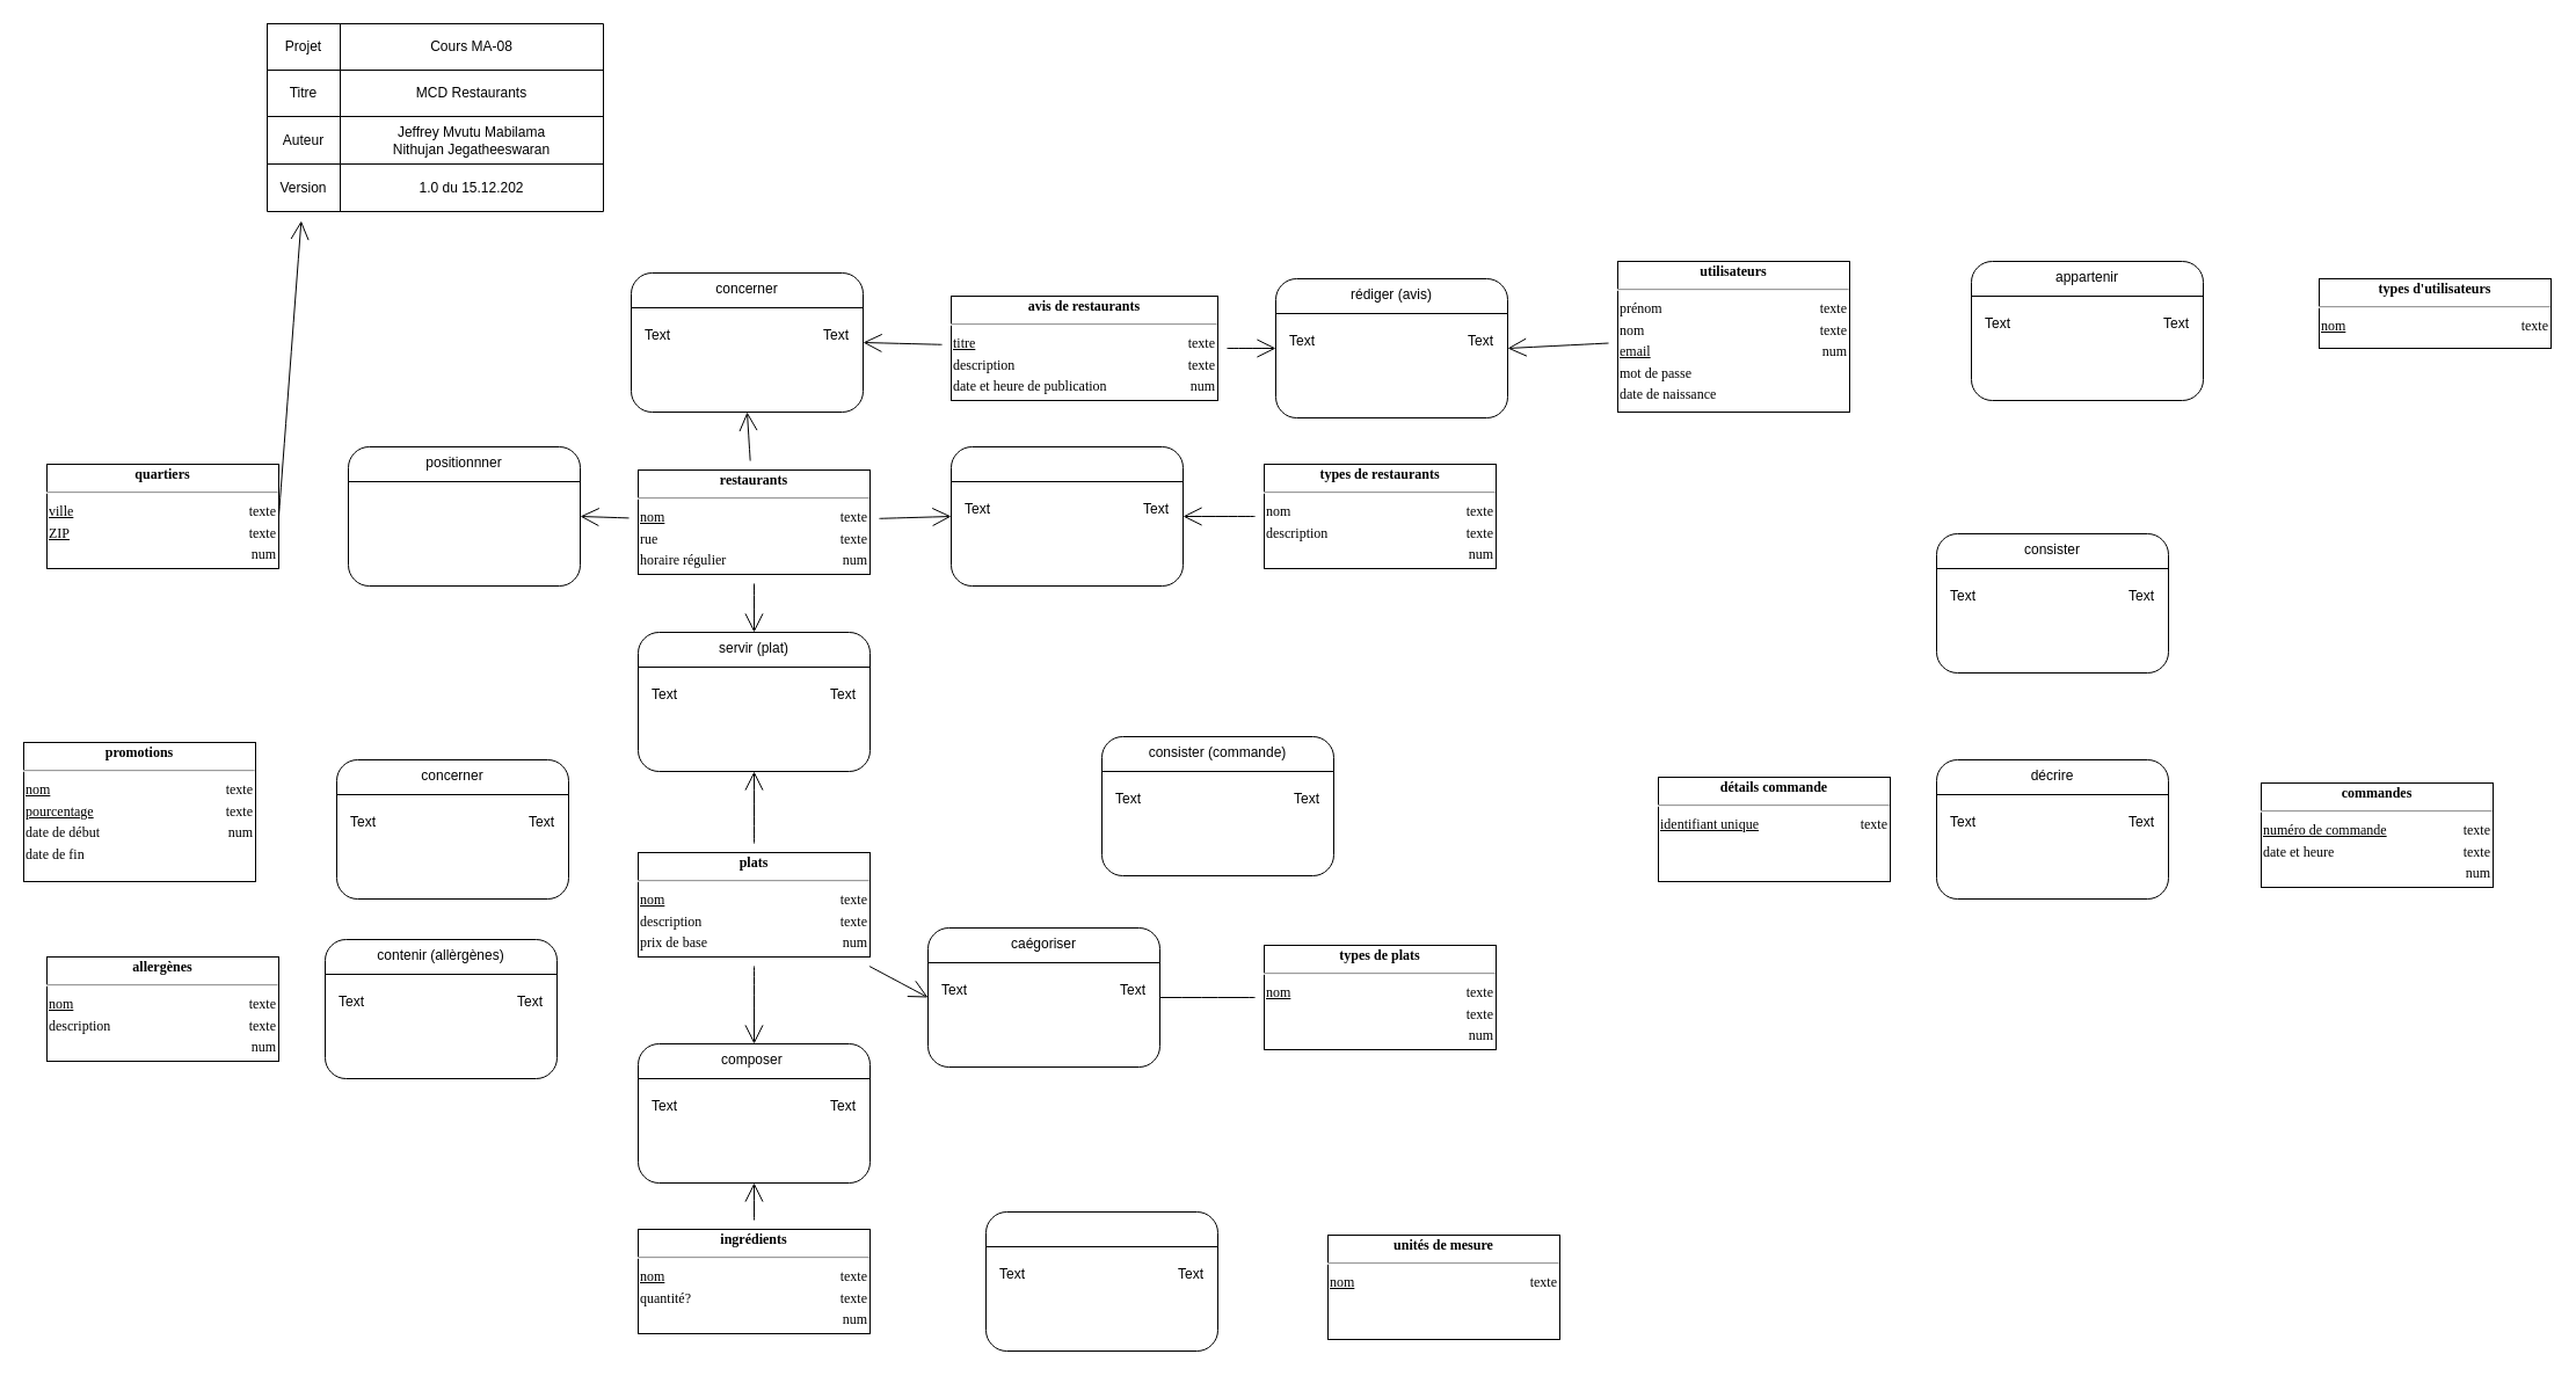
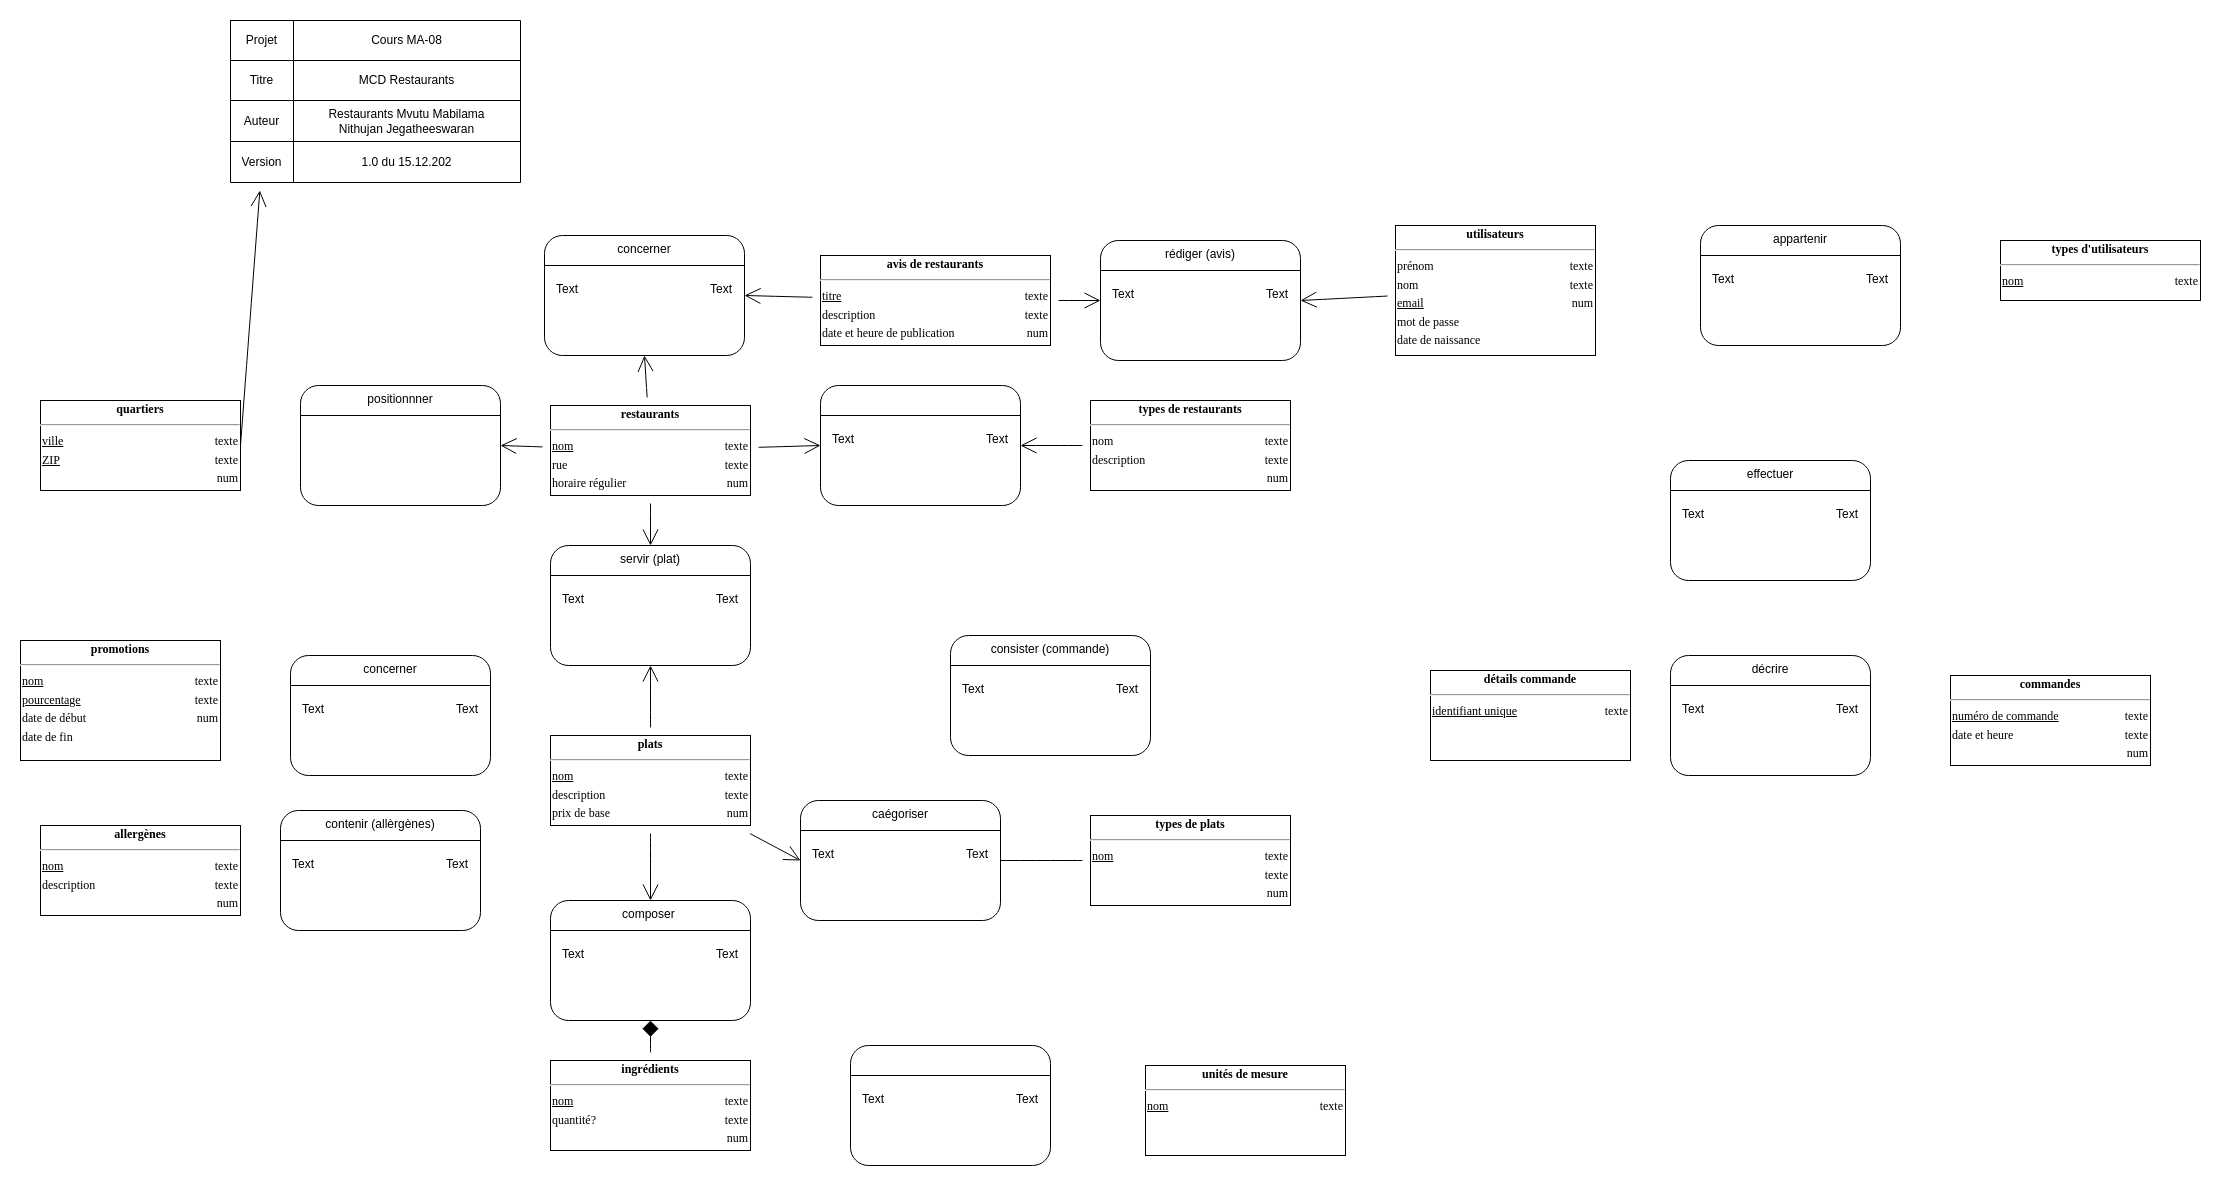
- <mxCell id="11" value="Jeffrey Mvutu Mabilama&lt;br&gt;Nithujan Jegatheeswaran" style="shape=partialRectangle;html=1;whiteSpace=wrap;connectable=0;fillColor=none;top=0;left=0;bottom=0;right=0;overflow=hidden;" parent="9" vertex="1"><mxGeometry x="63" width="227" height="41" as="geometry"><mxRectangle width="227" height="41" as="alternateBounds" /></mxGeometry></mxCell>
+ <mxCell id="11" value="Restaurants Mvutu Mabilama&lt;br&gt;Nithujan Jegatheeswaran" style="shape=partialRectangle;html=1;whiteSpace=wrap;connectable=0;fillColor=none;top=0;left=0;bottom=0;right=0;overflow=hidden;" parent="9" vertex="1"><mxGeometry x="63" width="227" height="41" as="geometry"><mxRectangle width="227" height="41" as="alternateBounds" /></mxGeometry></mxCell>
- <mxCell id="63" value="consister" style="rounded=1;whiteSpace=wrap;html=1;verticalAlign=top;" parent="1" vertex="1"><mxGeometry x="1670" y="460" width="200" height="120" as="geometry" /></mxCell>
+ <mxCell id="63" value="effectuer" style="rounded=1;whiteSpace=wrap;html=1;verticalAlign=top;" parent="1" vertex="1"><mxGeometry x="1670" y="460" width="200" height="120" as="geometry" /></mxCell>
- <mxCell id="20" style="edgeStyle=none;curved=1;rounded=0;orthogonalLoop=1;jettySize=auto;html=1;entryX=0.5;entryY=1;entryDx=0;entryDy=0;endArrow=open;startSize=14;endSize=14;sourcePerimeterSpacing=8;targetPerimeterSpacing=8;" edge="1" parent="1" source="21" target="51"><mxGeometry relative="1" as="geometry" /></mxCell>
+ <mxCell id="20" style="edgeStyle=none;curved=1;rounded=0;orthogonalLoop=1;jettySize=auto;html=1;entryX=0.5;entryY=1;entryDx=0;entryDy=0;endArrow=diamond;startSize=14;endSize=14;sourcePerimeterSpacing=8;targetPerimeterSpacing=8;" edge="1" parent="1" source="21" target="51"><mxGeometry relative="1" as="geometry" /></mxCell>
